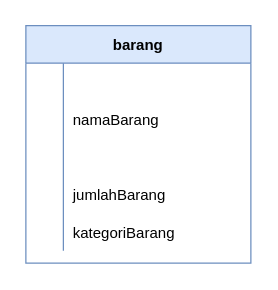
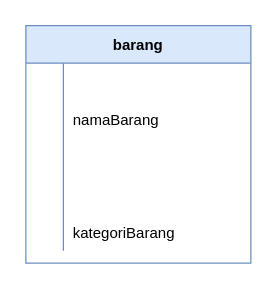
- <mxCell id="12" value="jumlahBarang" style="shape=partialRectangle;connectable=0;fillColor=none;top=0;left=0;bottom=0;right=0;align=left;spacingLeft=6;overflow=hidden;" parent="10" vertex="1"><mxGeometry x="30" width="150" height="30" as="geometry"><mxRectangle width="150" height="30" as="alternateBounds" /></mxGeometry></mxCell>
